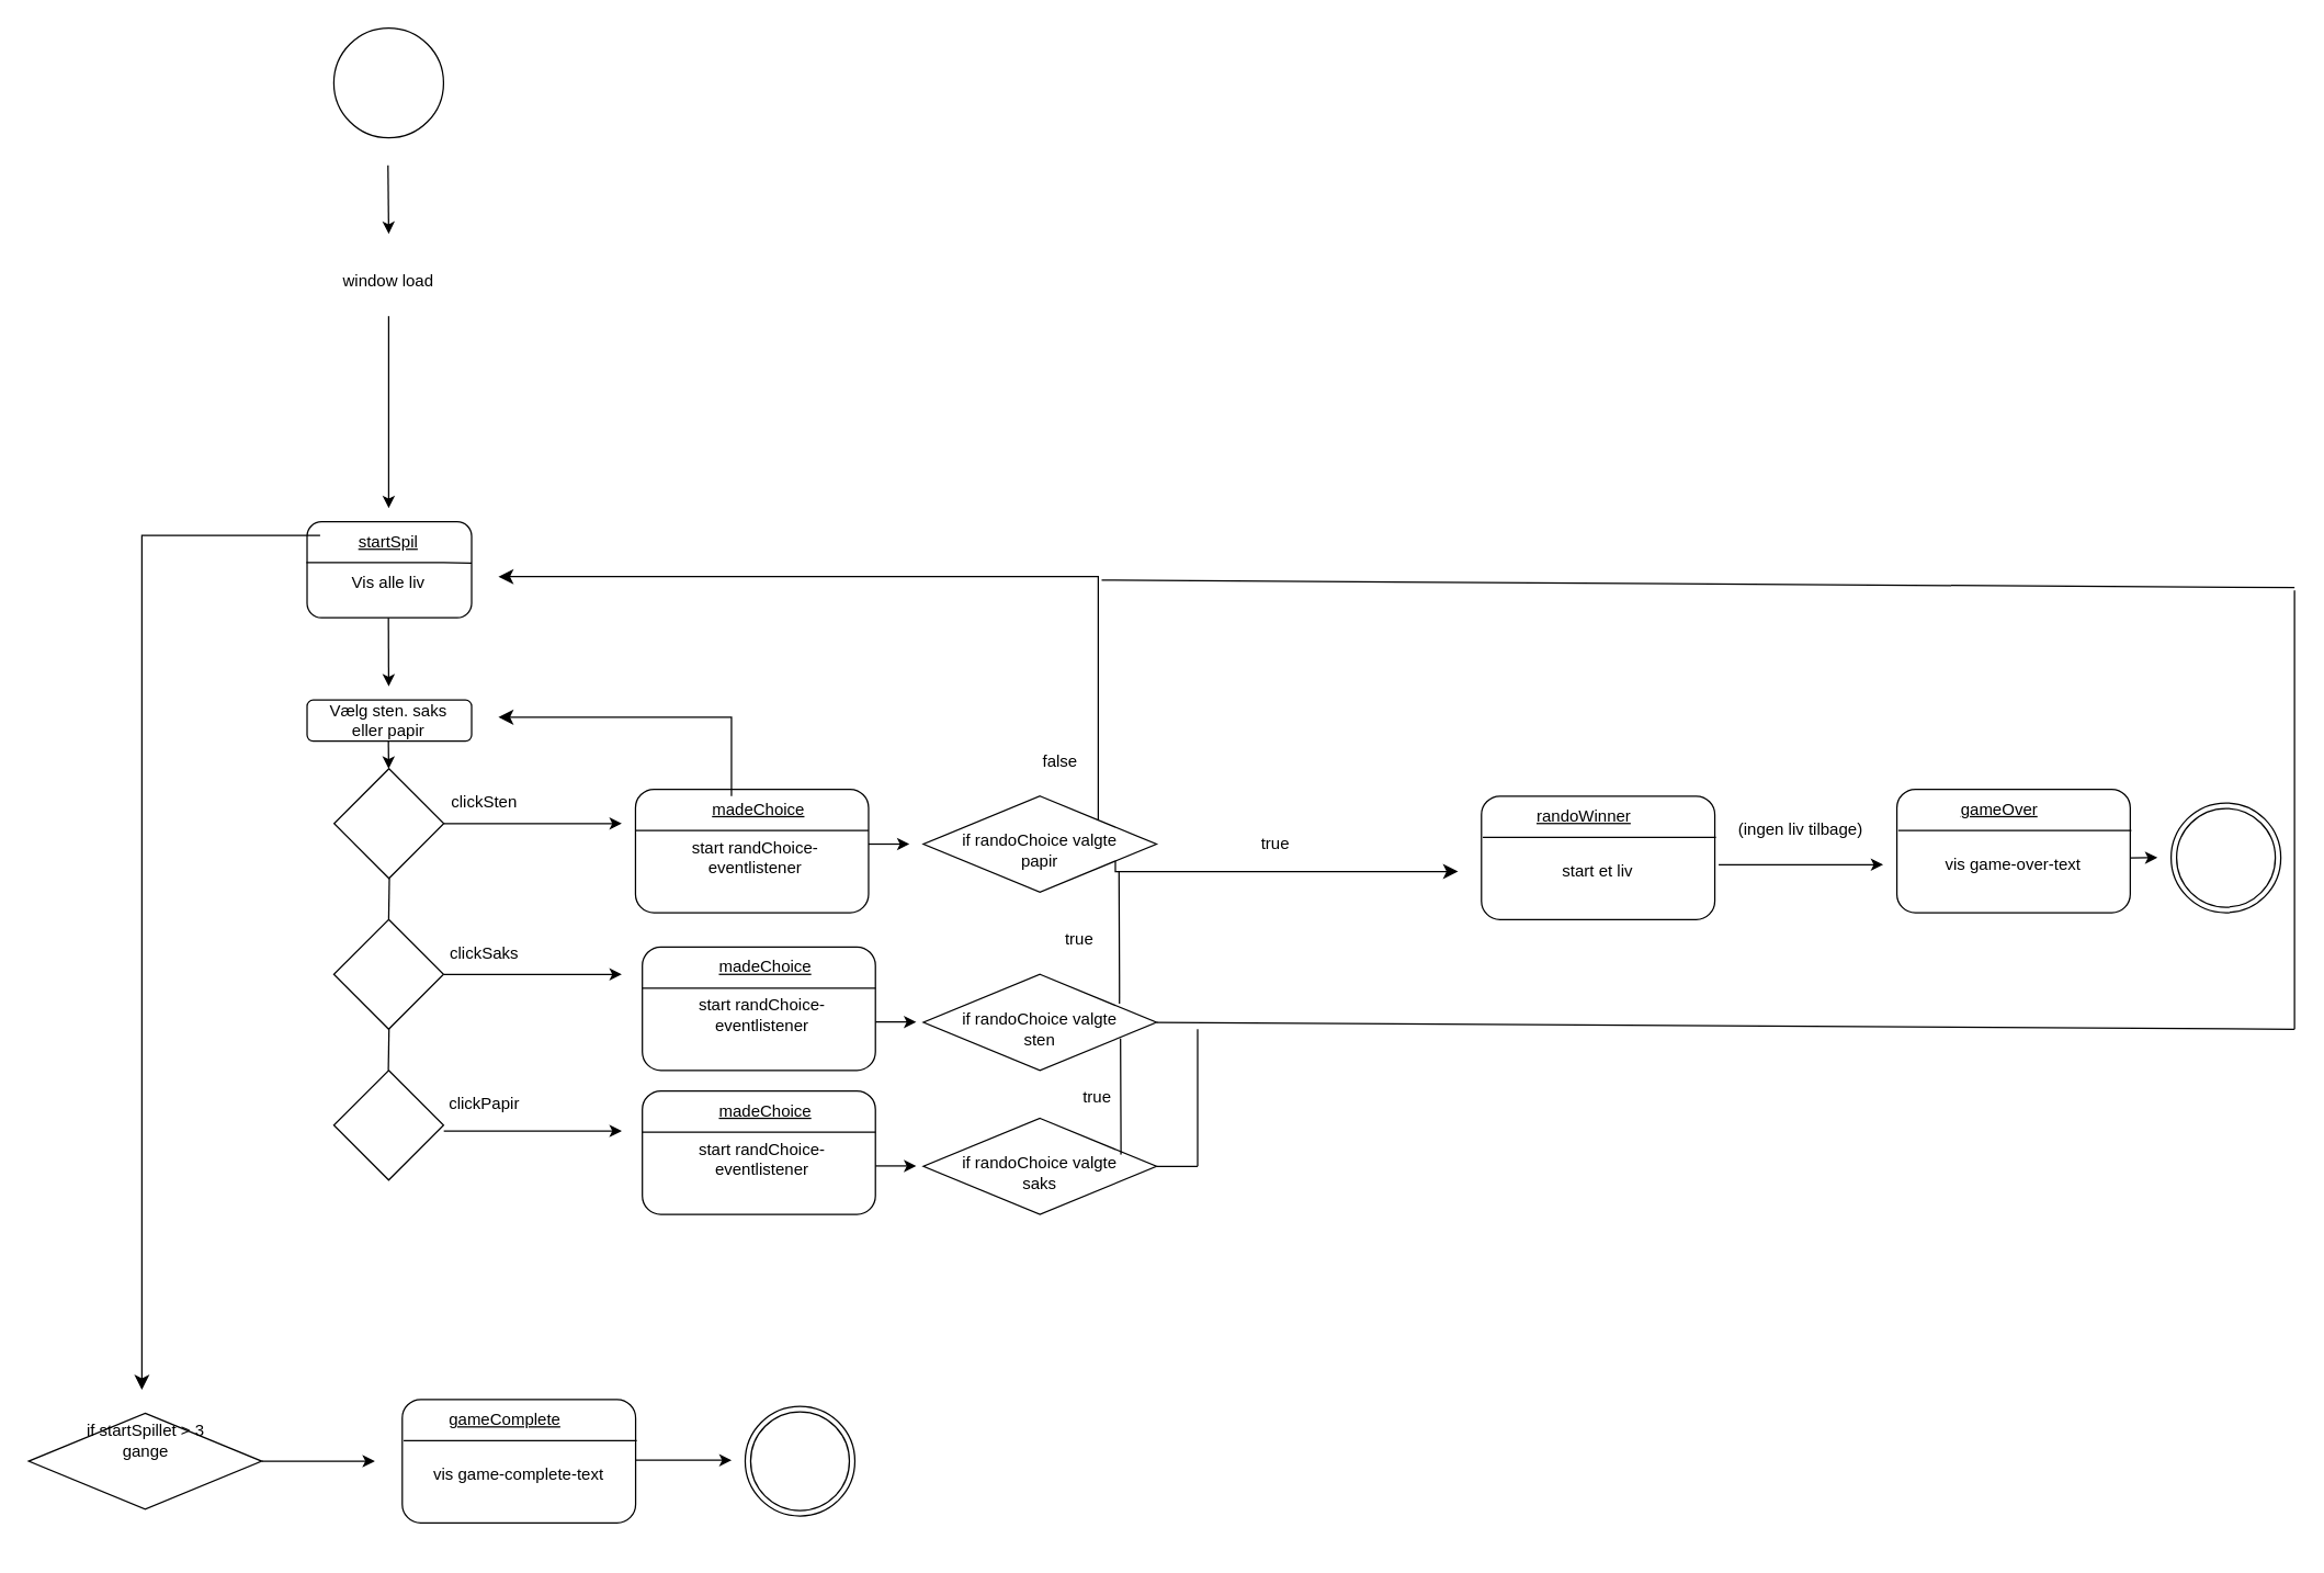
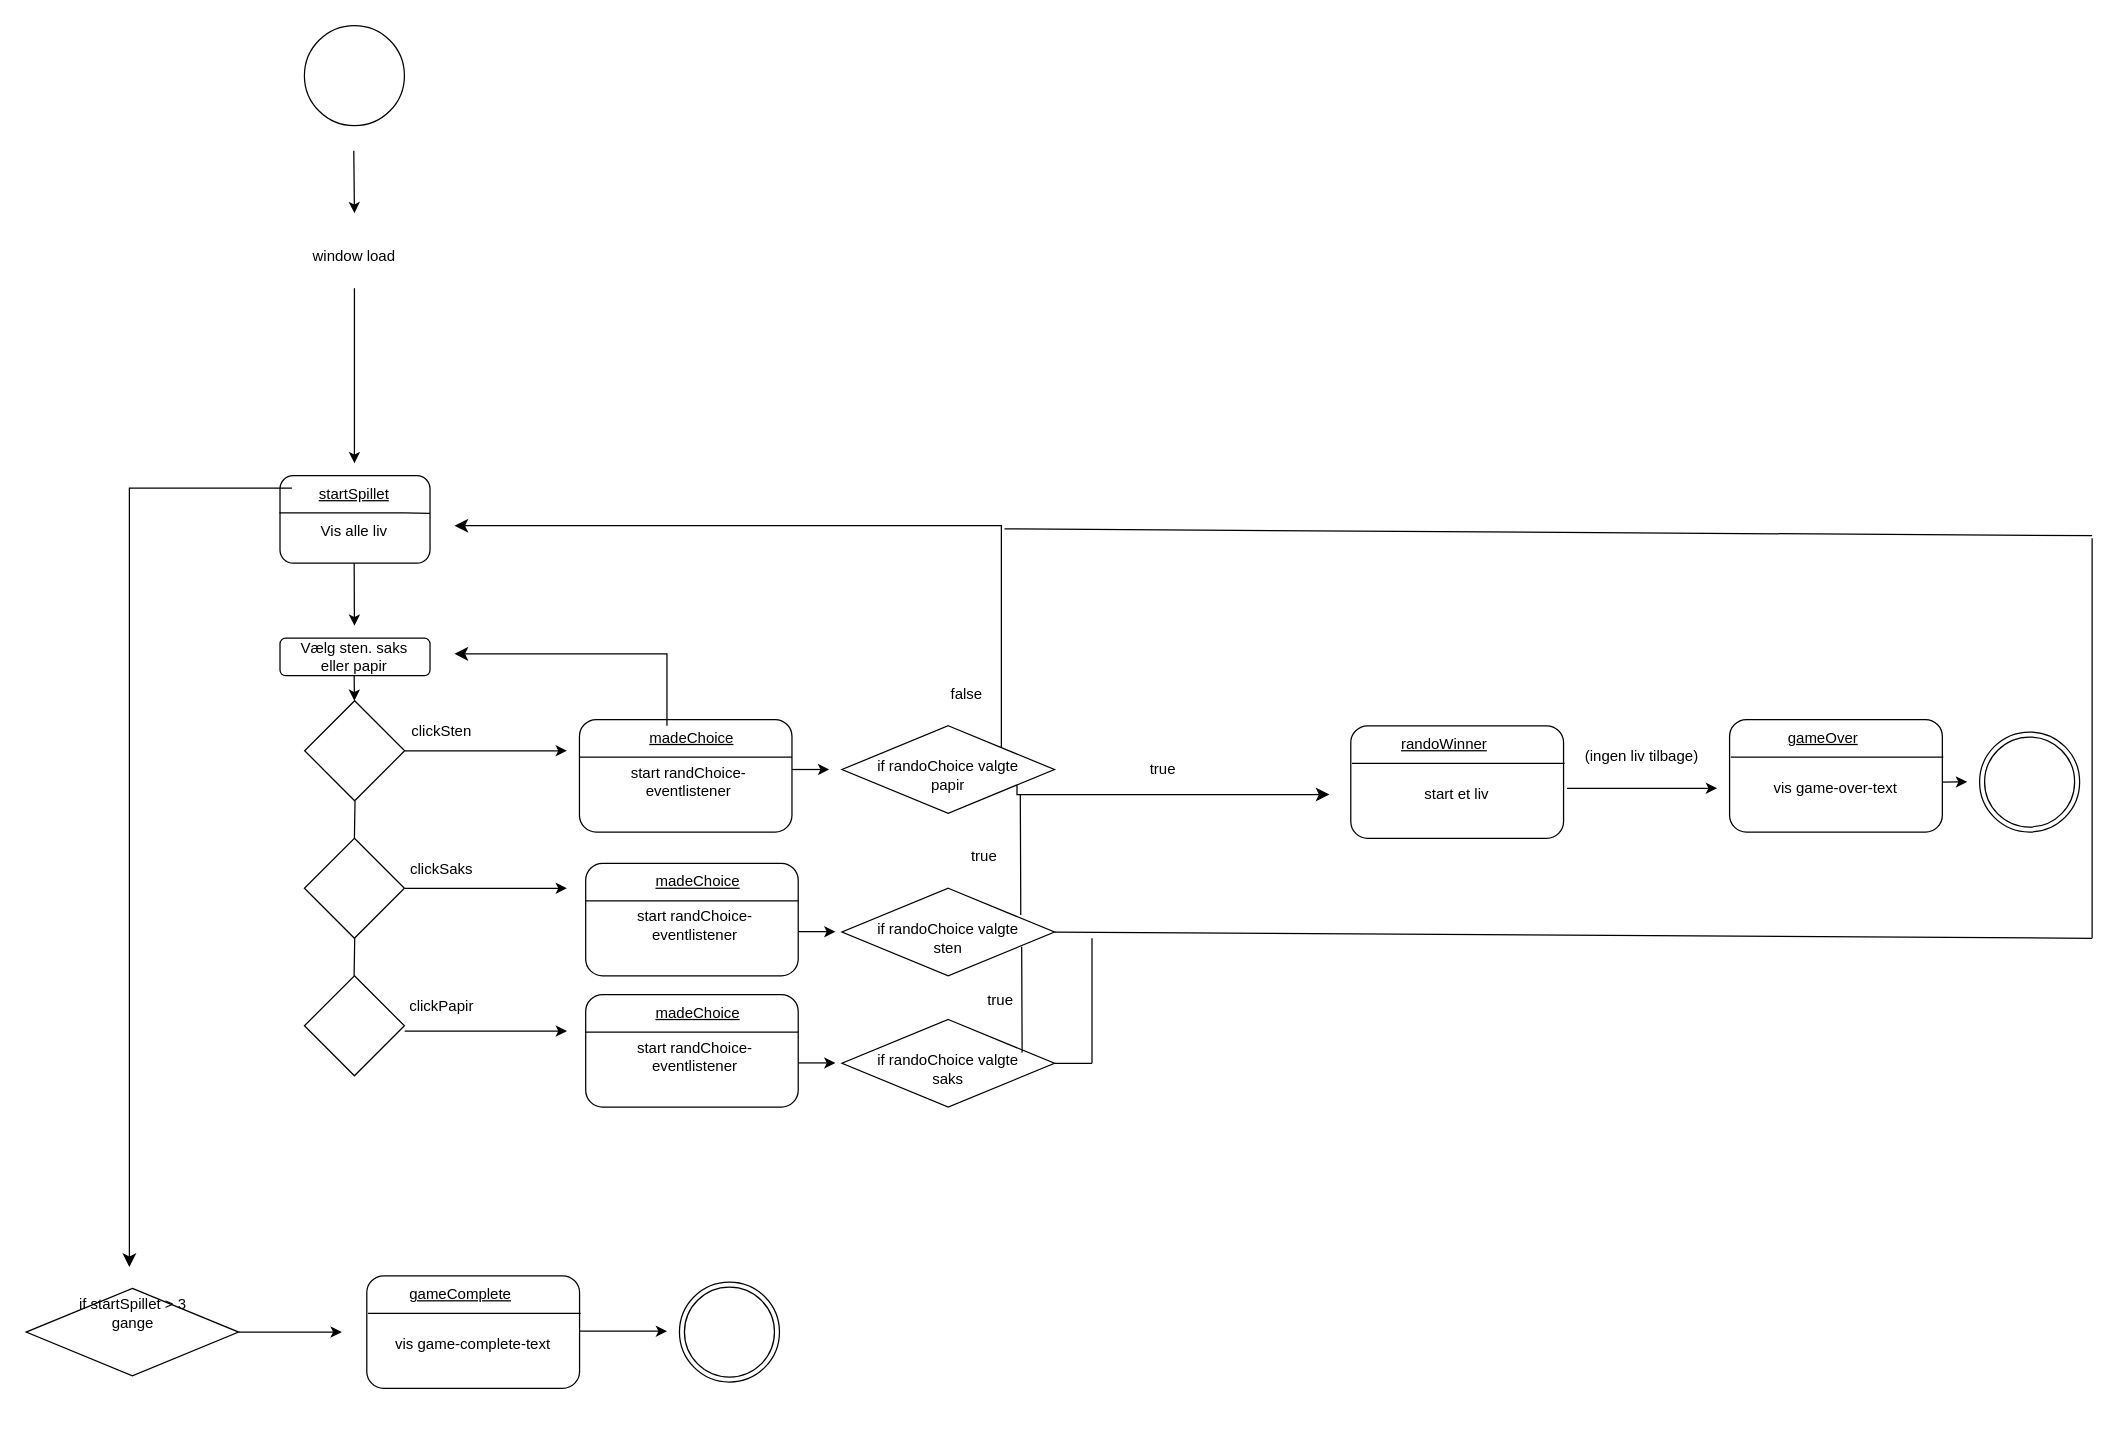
- <mxCell id="8" value="&lt;u&gt;startSpil&lt;/u&gt;" style="text;strokeColor=none;align=center;fillColor=none;html=1;verticalAlign=middle;whiteSpace=wrap;rounded=0;" vertex="1" parent="1"><mxGeometry x="233.48" y="380" width="100" height="30" as="geometry" /></mxCell>
+ <mxCell id="8" value="&lt;u&gt;startSpillet&lt;/u&gt;" style="text;strokeColor=none;align=center;fillColor=none;html=1;verticalAlign=middle;whiteSpace=wrap;rounded=0;" vertex="1" parent="1"><mxGeometry x="233.48" y="380" width="100" height="30" as="geometry" /></mxCell>
